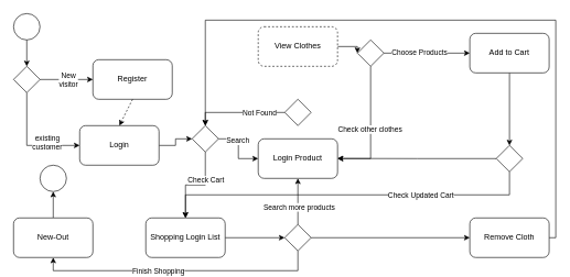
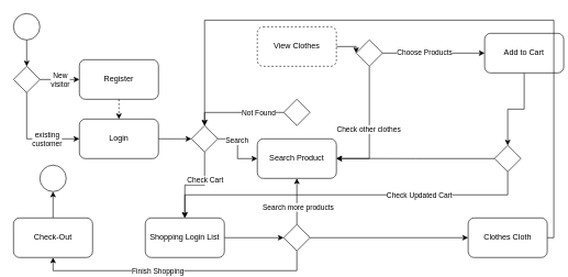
- <mxCell id="30" value="Add to Cart" style="rounded=1;whiteSpace=wrap;html=1;" vertex="1" parent="1"><mxGeometry x="710" width="120" height="60" as="geometry" y="50" /></mxCell>
+ <mxCell id="30" value="Add to Cart" style="rounded=1;whiteSpace=wrap;html=1;" vertex="1" parent="1"><mxGeometry x="735" y="50" width="120" height="60" as="geometry" /></mxCell>
- <mxCell id="6" value="Register" style="rounded=1;whiteSpace=wrap;html=1;" vertex="1" parent="1"><mxGeometry x="140" y="90" width="120" height="60" as="geometry" /></mxCell>
+ <mxCell id="6" value="Register" style="rounded=1;whiteSpace=wrap;html=1;" vertex="1" parent="1"><mxGeometry x="120" y="90" width="120" height="60" as="geometry" /></mxCell>
- <mxCell id="8" value="Login" style="rounded=1;whiteSpace=wrap;html=1;" vertex="1" parent="1"><mxGeometry x="120" y="190" width="120" height="60" as="geometry" /></mxCell>
+ <mxCell id="8" value="Login" style="rounded=1;whiteSpace=wrap;html=1;" vertex="1" parent="1"><mxGeometry x="120" y="180" width="120" height="60" as="geometry" /></mxCell>
- <mxCell id="18" value="Login Product" style="rounded=1;whiteSpace=wrap;html=1;" vertex="1" parent="1"><mxGeometry x="390" y="210" width="120" height="60" as="geometry" /></mxCell>
+ <mxCell id="18" value="Search Product" style="rounded=1;whiteSpace=wrap;html=1;" vertex="1" parent="1"><mxGeometry x="390" y="210" width="120" height="60" as="geometry" /></mxCell>
- <mxCell id="37" value="New-Out" style="rounded=1;whiteSpace=wrap;html=1;" vertex="1" parent="1"><mxGeometry y="330" width="120" height="60" as="geometry" x="20" /></mxCell>
+ <mxCell id="37" value="Check-Out" style="rounded=1;whiteSpace=wrap;html=1;" vertex="1" parent="1"><mxGeometry y="330" width="120" height="60" as="geometry" x="20" /></mxCell>
- <mxCell id="41" value="Remove Cloth" style="rounded=1;whiteSpace=wrap;html=1;" vertex="1" parent="1"><mxGeometry x="710" y="330" width="120" height="60" as="geometry" /></mxCell>
+ <mxCell id="41" value="Clothes Cloth" style="rounded=1;whiteSpace=wrap;html=1;" vertex="1" parent="1"><mxGeometry x="710" y="330" width="120" height="60" as="geometry" /></mxCell>
